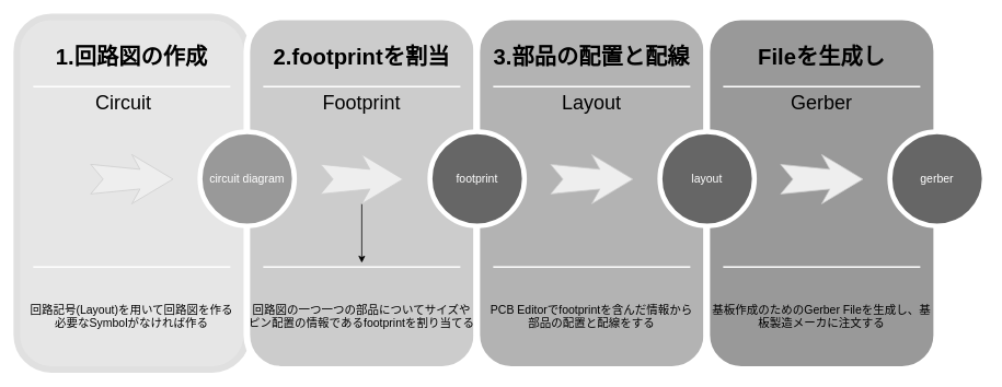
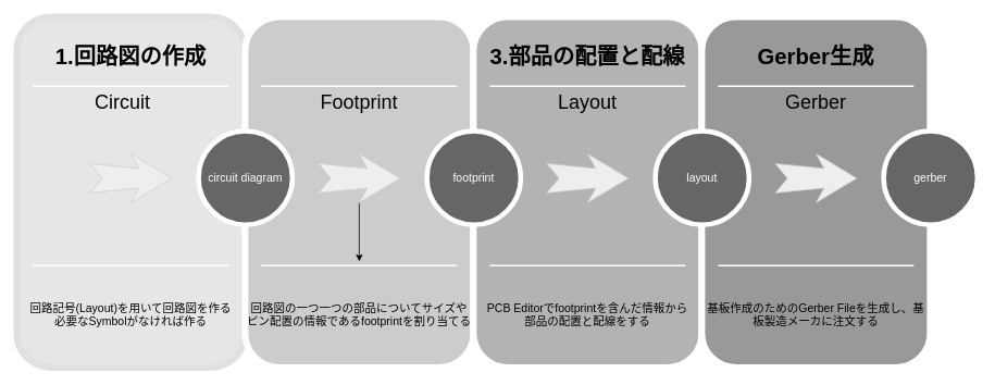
- <mxCell id="9" value="2.footprintを割当" style="text;html=1;strokeColor=none;fillColor=none;align=center;verticalAlign=middle;whiteSpace=wrap;rounded=0;shadow=0;fontSize=27;fontColor=#000000;fontStyle=1" parent="1" vertex="1"><mxGeometry x="300" y="40" width="280" height="60" as="geometry" /></mxCell>
- <mxCell id="24" value="Fileを生成し" style="text;html=1;strokeColor=none;fillColor=none;align=center;verticalAlign=middle;whiteSpace=wrap;rounded=0;shadow=0;fontSize=27;fontColor=#000000;fontStyle=1" parent="1" vertex="1"><mxGeometry x="860" y="40" width="280" height="60" as="geometry" /></mxCell>
+ <mxCell id="24" value="Gerber生成" style="text;html=1;strokeColor=none;fillColor=none;align=center;verticalAlign=middle;whiteSpace=wrap;rounded=0;shadow=0;fontSize=27;fontColor=#000000;fontStyle=1" parent="1" vertex="1"><mxGeometry x="860" y="40" width="280" height="60" as="geometry" /></mxCell>
- <mxCell id="13" value="circuit diagram" style="ellipse;whiteSpace=wrap;html=1;rounded=0;shadow=0;strokeWidth=6;fontSize=14;align=center;fillColor=#999999;strokeColor=#FFFFFF;fontColor=#FFFFFF;" parent="1" vertex="1"><mxGeometry x="243" y="160" width="115" height="115" as="geometry" /></mxCell>
+ <mxCell id="13" value="circuit diagram" style="ellipse;whiteSpace=wrap;html=1;rounded=0;shadow=0;strokeWidth=6;fontSize=14;align=center;fillColor=#666666;strokeColor=#FFFFFF;fontColor=#FFFFFF;" parent="1" vertex="1"><mxGeometry x="243" y="160" width="115" height="115" as="geometry" /></mxCell>
